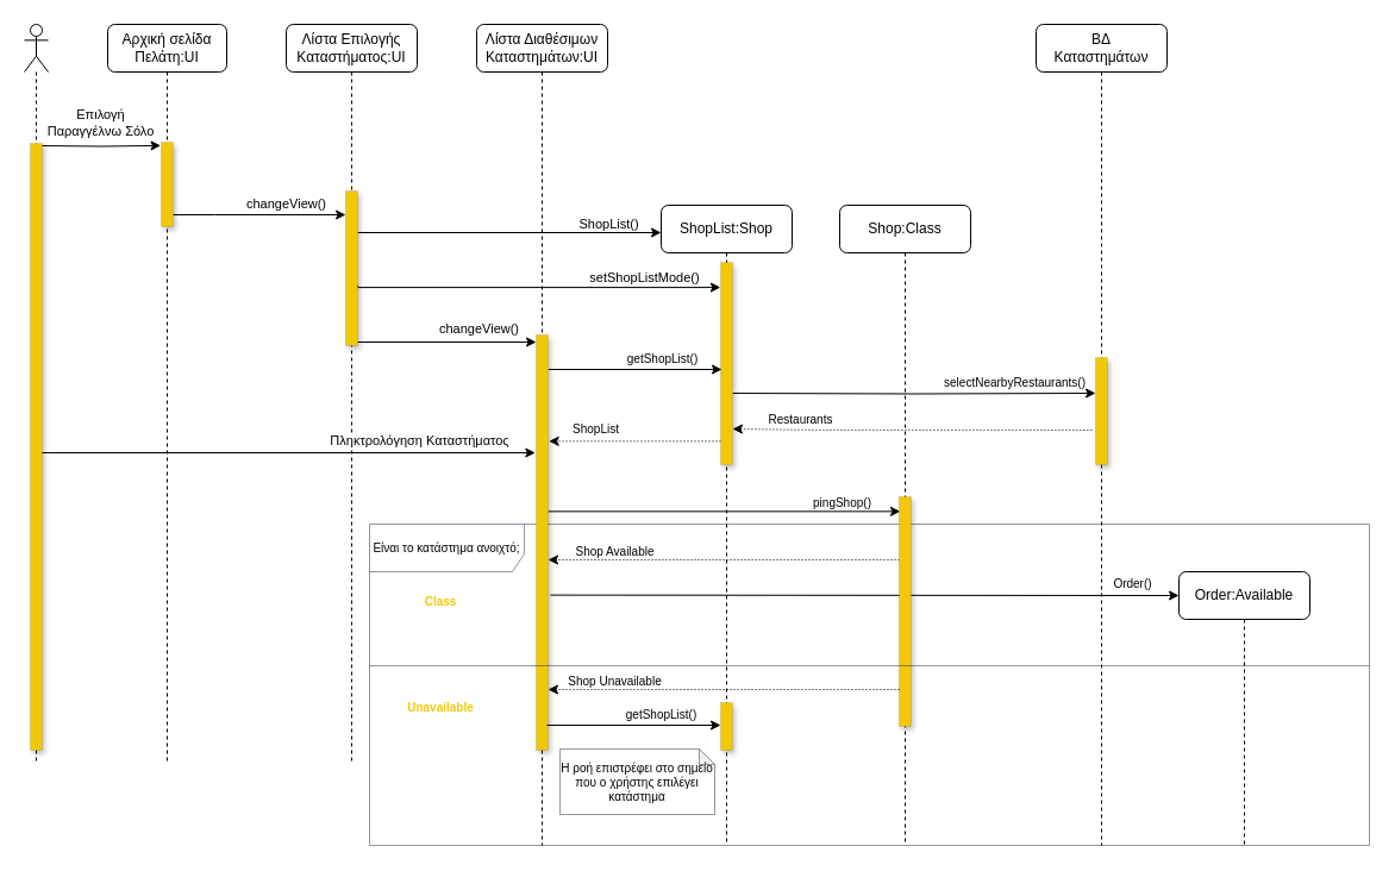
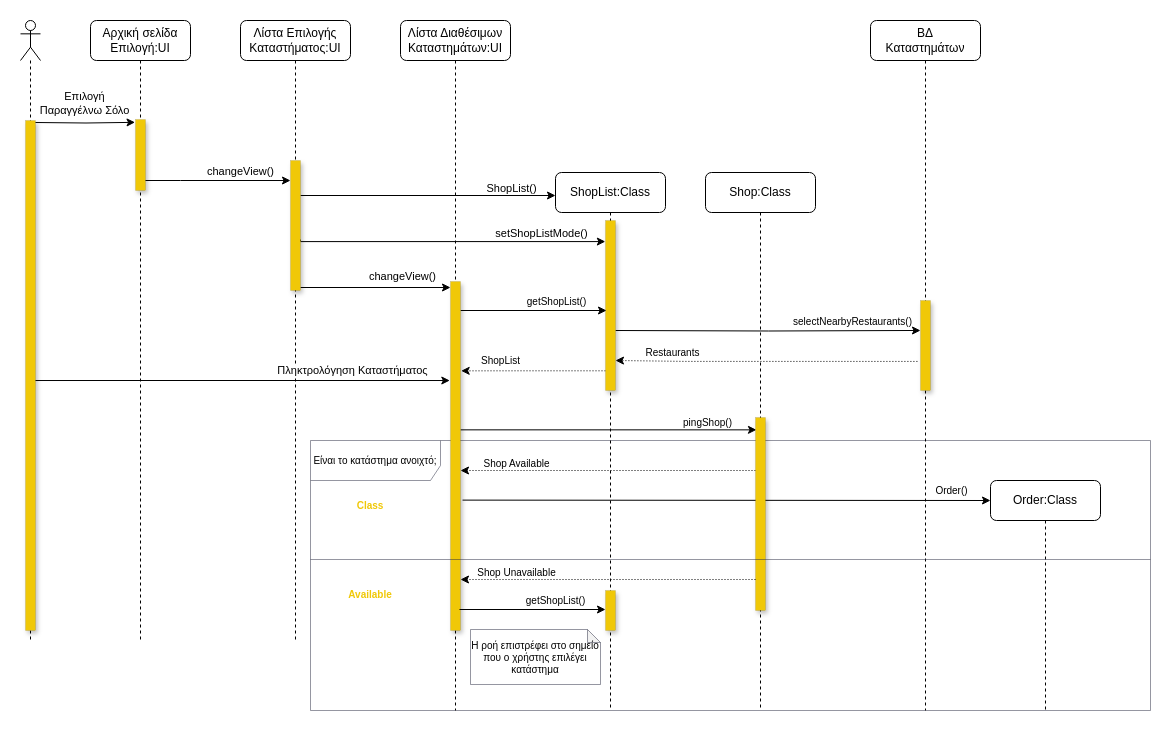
- <mxCell id="5" value="Αρχική σελίδα Πελάτη:UI" style="shape=umlLifeline;perimeter=lifelinePerimeter;whiteSpace=wrap;html=1;container=1;collapsible=0;recursiveResize=0;outlineConnect=0;glass=0;rounded=1;" parent="1" vertex="1"><mxGeometry x="90" y="20" width="100" height="620" as="geometry" /></mxCell>
+ <mxCell id="5" value="Αρχική σελίδα Επιλογή:UI" style="shape=umlLifeline;perimeter=lifelinePerimeter;whiteSpace=wrap;html=1;container=1;collapsible=0;recursiveResize=0;outlineConnect=0;glass=0;rounded=1;" parent="1" vertex="1"><mxGeometry x="90" y="20" width="100" height="620" as="geometry" /></mxCell>
- <mxCell id="7" value="ShopList:Shop" style="shape=umlLifeline;perimeter=lifelinePerimeter;whiteSpace=wrap;html=1;container=0;collapsible=0;recursiveResize=0;outlineConnect=0;glass=0;rounded=1;" parent="1" vertex="1"><mxGeometry x="555" y="172" width="110" height="538" as="geometry" /></mxCell>
+ <mxCell id="7" value="ShopList:Class" style="shape=umlLifeline;perimeter=lifelinePerimeter;whiteSpace=wrap;html=1;container=0;collapsible=0;recursiveResize=0;outlineConnect=0;glass=0;rounded=1;" parent="1" vertex="1"><mxGeometry x="555" y="172" width="110" height="538" as="geometry" /></mxCell>
- <mxCell id="40" value="Order:Available" style="shape=umlLifeline;perimeter=lifelinePerimeter;whiteSpace=wrap;html=1;container=0;collapsible=0;recursiveResize=0;outlineConnect=0;glass=0;rounded=1;" vertex="1" parent="1"><mxGeometry x="990" y="480" width="110" height="230" as="geometry" /></mxCell>
+ <mxCell id="40" value="Order:Class" style="shape=umlLifeline;perimeter=lifelinePerimeter;whiteSpace=wrap;html=1;container=0;collapsible=0;recursiveResize=0;outlineConnect=0;glass=0;rounded=1;" vertex="1" parent="1"><mxGeometry x="990" y="480" width="110" height="230" as="geometry" /></mxCell>
- <mxCell id="45" value="&lt;font color=&quot;#f0c808&quot;&gt;&lt;b&gt;Unavailable&lt;/b&gt;&lt;/font&gt;" style="text;html=1;strokeColor=none;fillColor=none;align=center;verticalAlign=middle;whiteSpace=wrap;rounded=0;fontSize=10;" vertex="1" parent="1"><mxGeometry x="340" y="579" width="60" height="30" as="geometry" /></mxCell>
+ <mxCell id="45" value="&lt;font color=&quot;#f0c808&quot;&gt;&lt;b&gt;Available&lt;/b&gt;&lt;/font&gt;" style="text;html=1;strokeColor=none;fillColor=none;align=center;verticalAlign=middle;whiteSpace=wrap;rounded=0;fontSize=10;" vertex="1" parent="1"><mxGeometry x="340" y="579" width="60" height="30" as="geometry" /></mxCell>
